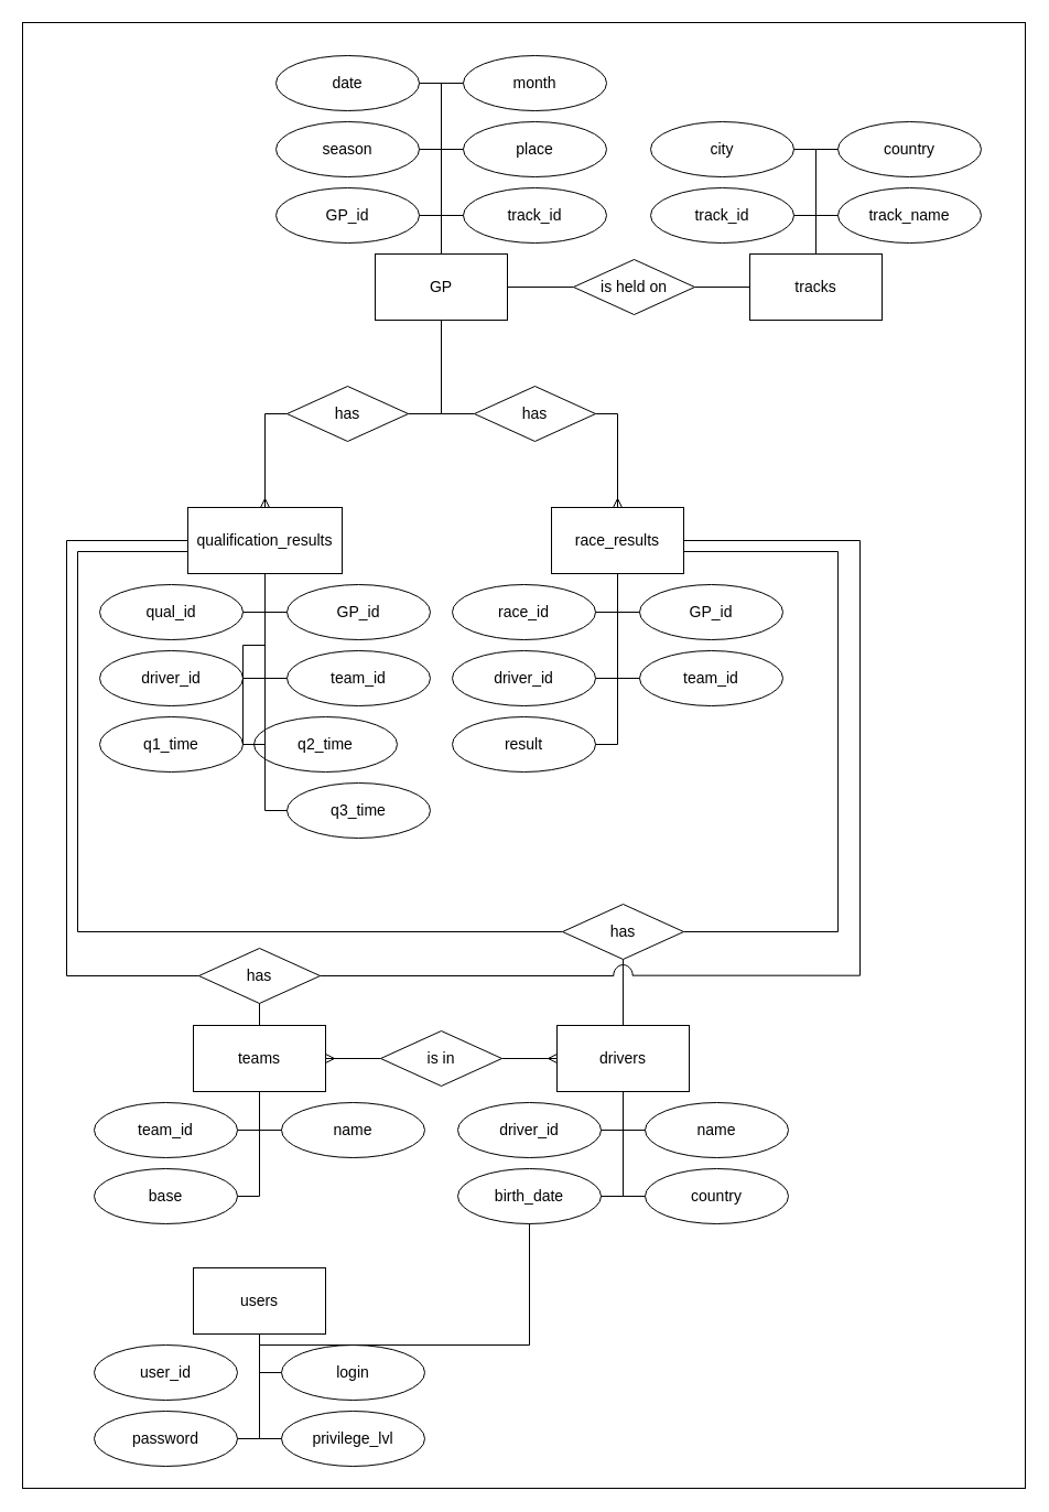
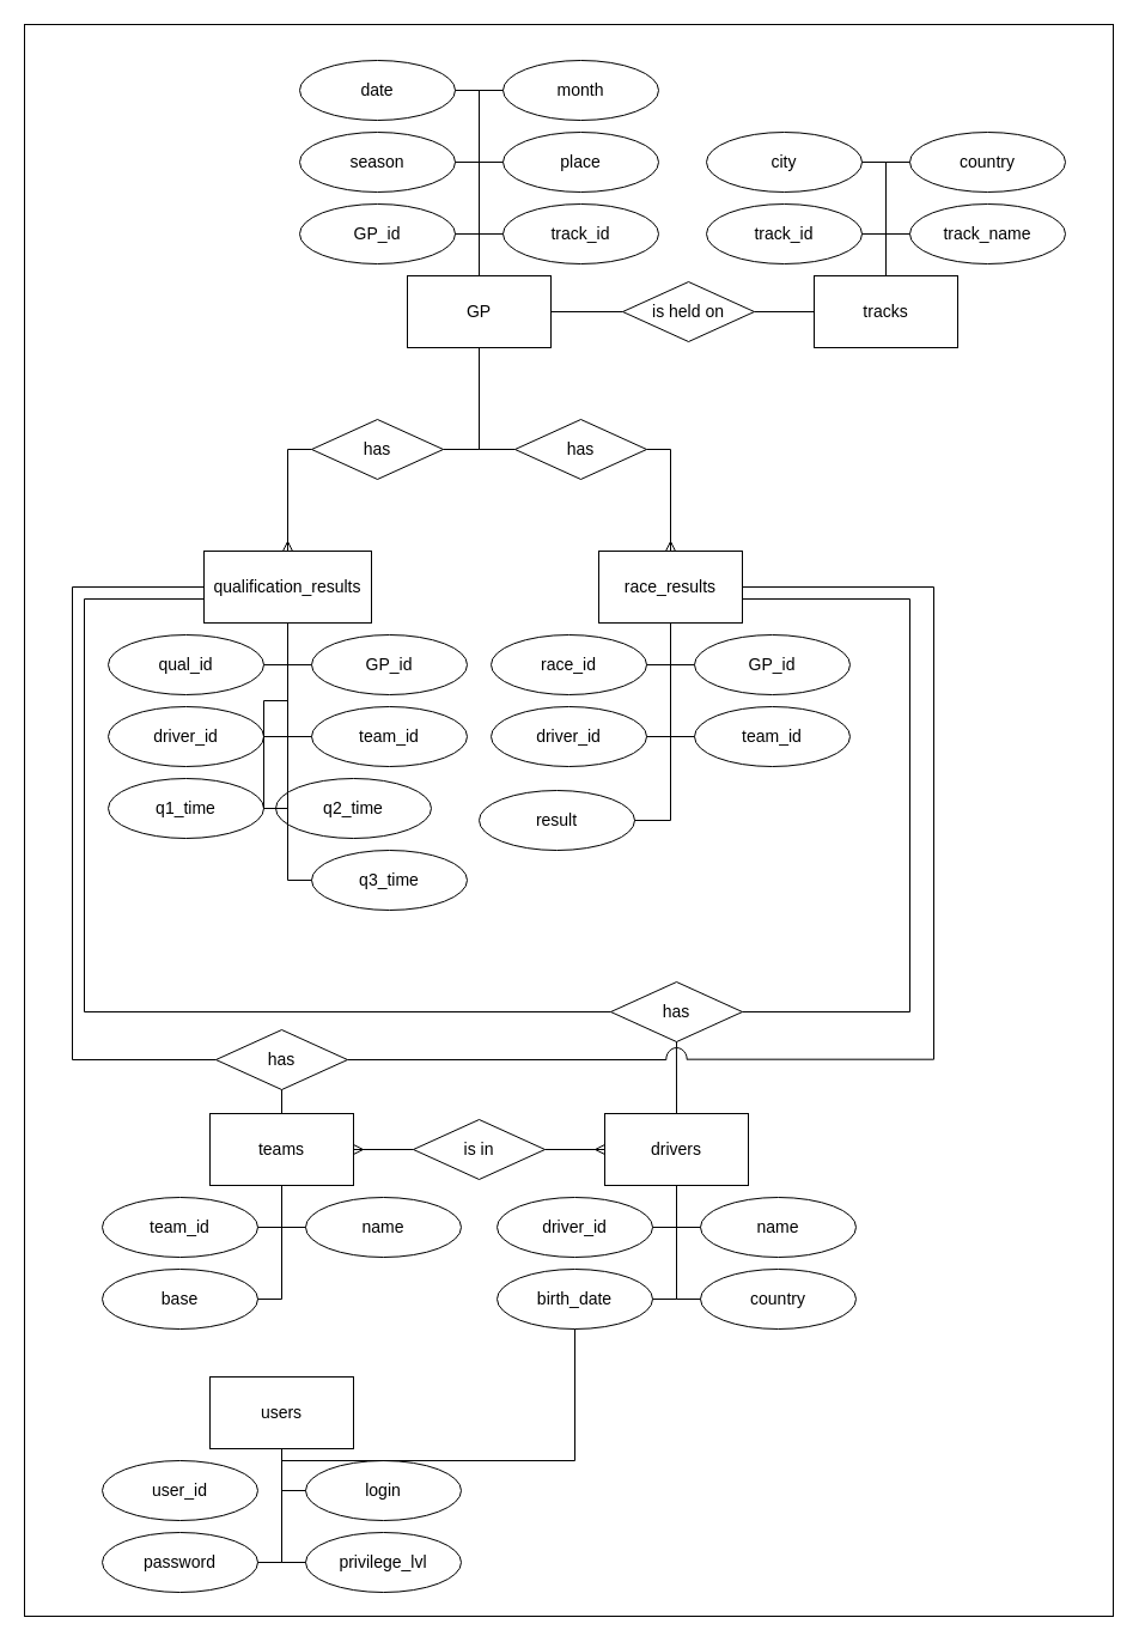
- <mxCell id="33" value="result" style="ellipse;whiteSpace=wrap;html=1;fontSize=14;" parent="1" vertex="1"><mxGeometry x="410" y="650" width="130" height="50" as="geometry" /></mxCell>
+ <mxCell id="33" value="result" style="ellipse;whiteSpace=wrap;html=1;fontSize=14;" parent="1" vertex="1"><mxGeometry x="400" y="660" width="130" height="50" as="geometry" /></mxCell>
